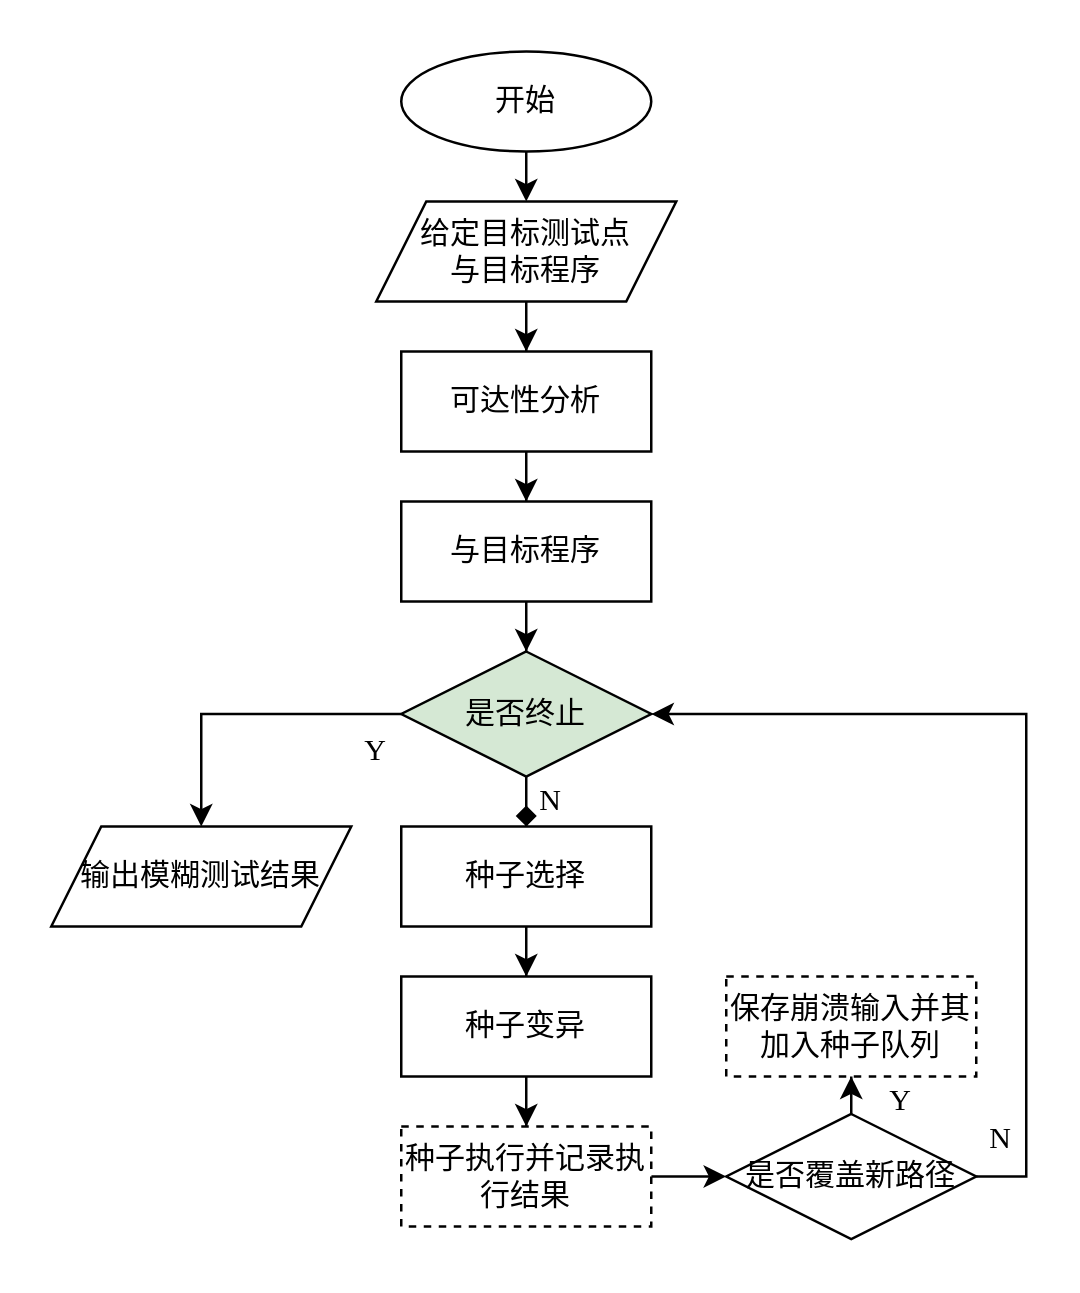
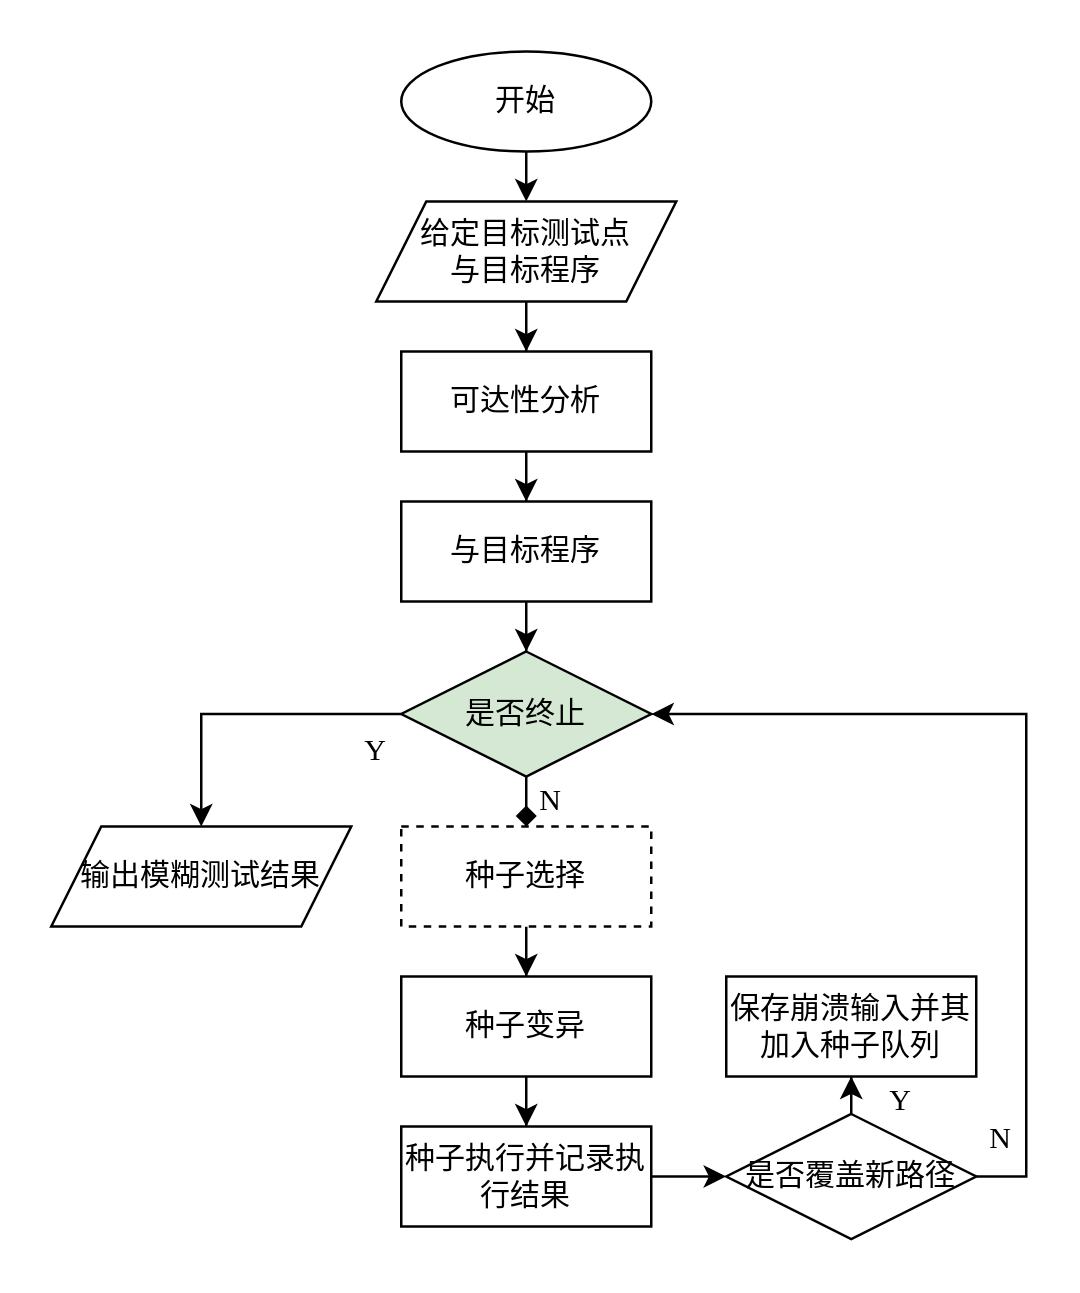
- <mxCell id="14" value="种子选择" style="rounded=0;whiteSpace=wrap;html=1;fontFamily=宋体;" vertex="1" parent="1"><mxGeometry x="160" y="330" width="100" height="40" as="geometry" /></mxCell>
+ <mxCell id="14" value="种子选择" style="rounded=0;whiteSpace=wrap;html=1;fontFamily=宋体;dashed=1;" vertex="1" parent="1"><mxGeometry x="160" y="330" width="100" height="40" as="geometry" /></mxCell>
- <mxCell id="22" value="保存崩溃输入并其加入种子队列" style="rounded=0;whiteSpace=wrap;html=1;fontFamily=宋体;dashed=1;" vertex="1" parent="1"><mxGeometry x="290" y="390" width="100" height="40" as="geometry" /></mxCell>
+ <mxCell id="22" value="保存崩溃输入并其加入种子队列" style="rounded=0;whiteSpace=wrap;html=1;fontFamily=宋体;" vertex="1" parent="1"><mxGeometry x="290" y="390" width="100" height="40" as="geometry" /></mxCell>
- <mxCell id="18" value="种子执行并记录执行结果" style="rounded=0;whiteSpace=wrap;html=1;fontFamily=宋体;dashed=1;" vertex="1" parent="1"><mxGeometry x="160" y="450" width="100" height="40" as="geometry" /></mxCell>
+ <mxCell id="18" value="种子执行并记录执行结果" style="rounded=0;whiteSpace=wrap;html=1;fontFamily=宋体;" vertex="1" parent="1"><mxGeometry x="160" y="450" width="100" height="40" as="geometry" /></mxCell>
